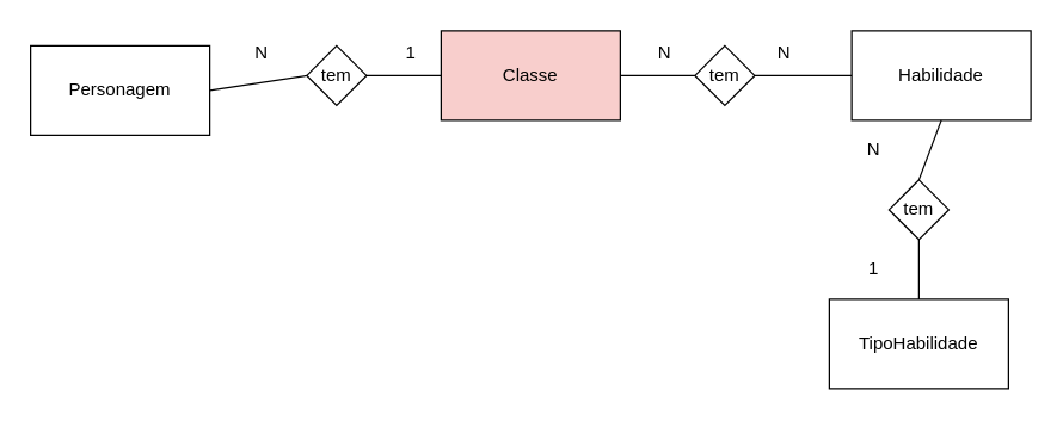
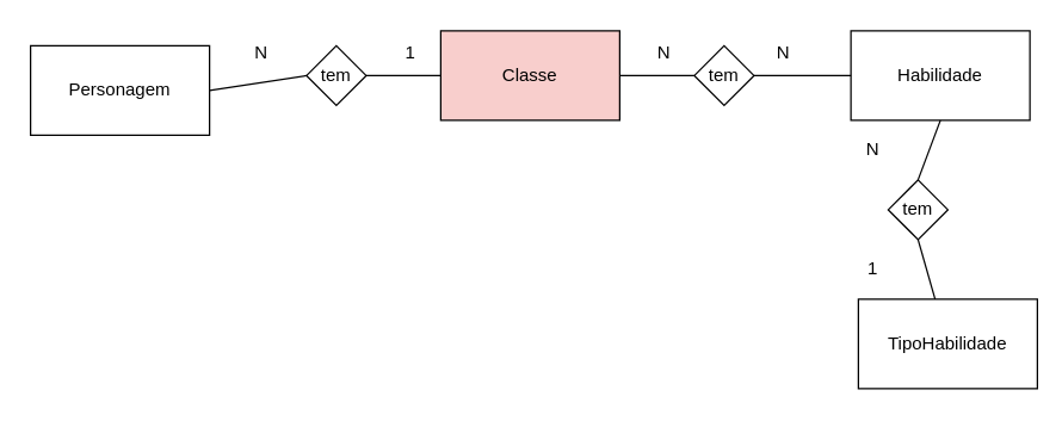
- <mxCell id="15" value="TipoHabilidade" style="rounded=0;whiteSpace=wrap;html=1;" parent="1" vertex="1"><mxGeometry x="555" y="200" width="120" height="60" as="geometry" /></mxCell>
+ <mxCell id="15" value="TipoHabilidade" style="rounded=0;whiteSpace=wrap;html=1;" parent="1" vertex="1"><mxGeometry x="575" y="200" width="120" height="60" as="geometry" /></mxCell>
